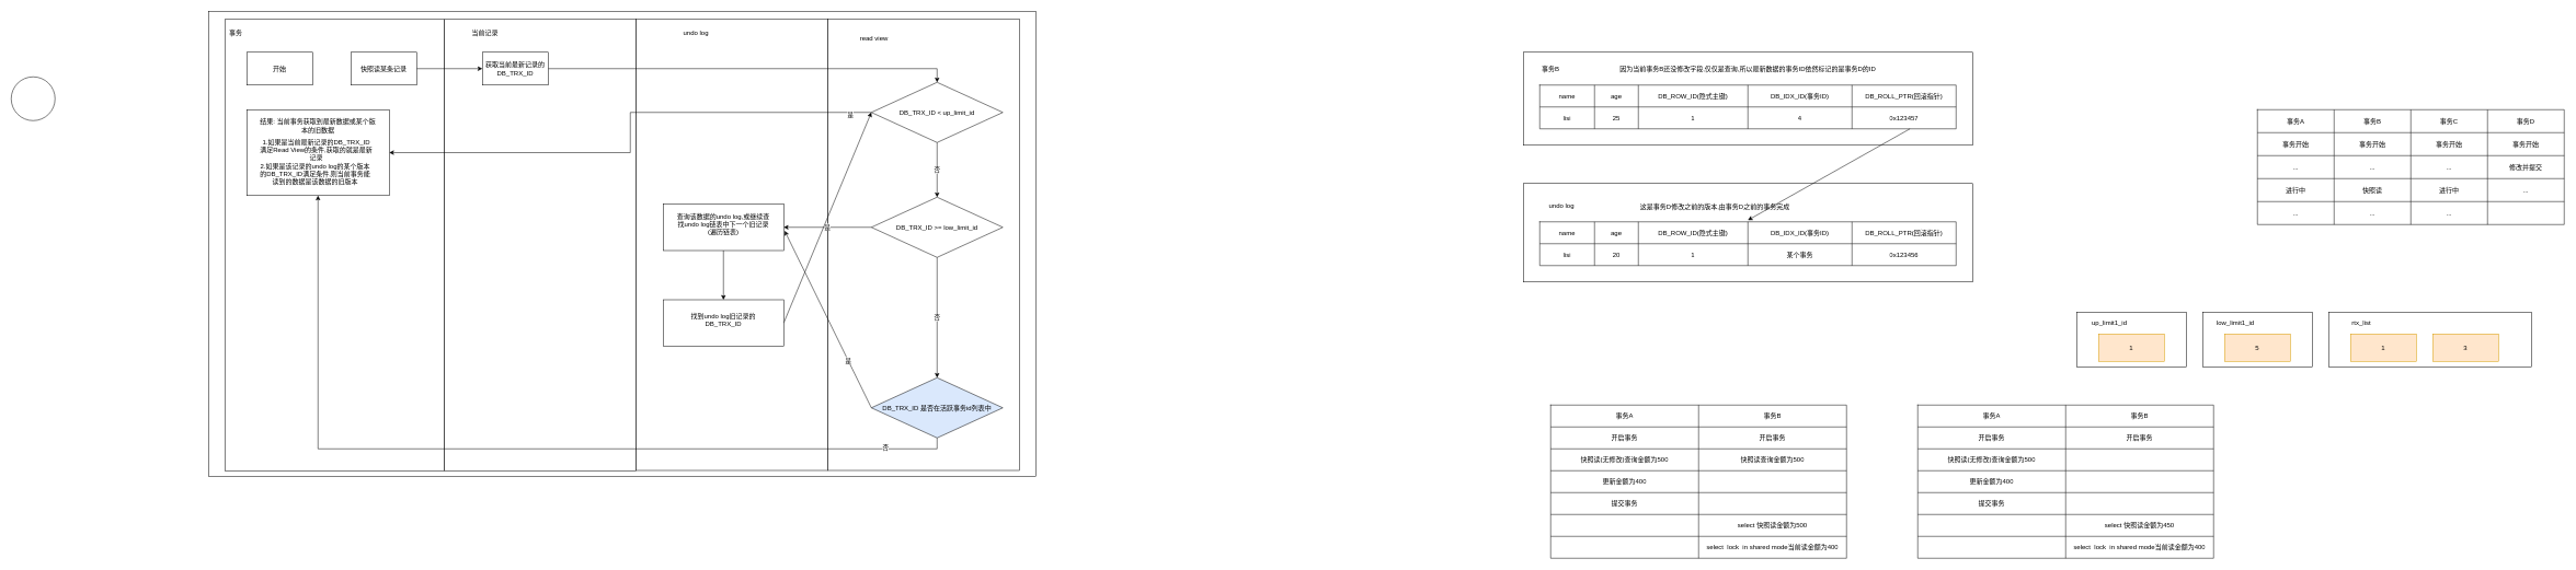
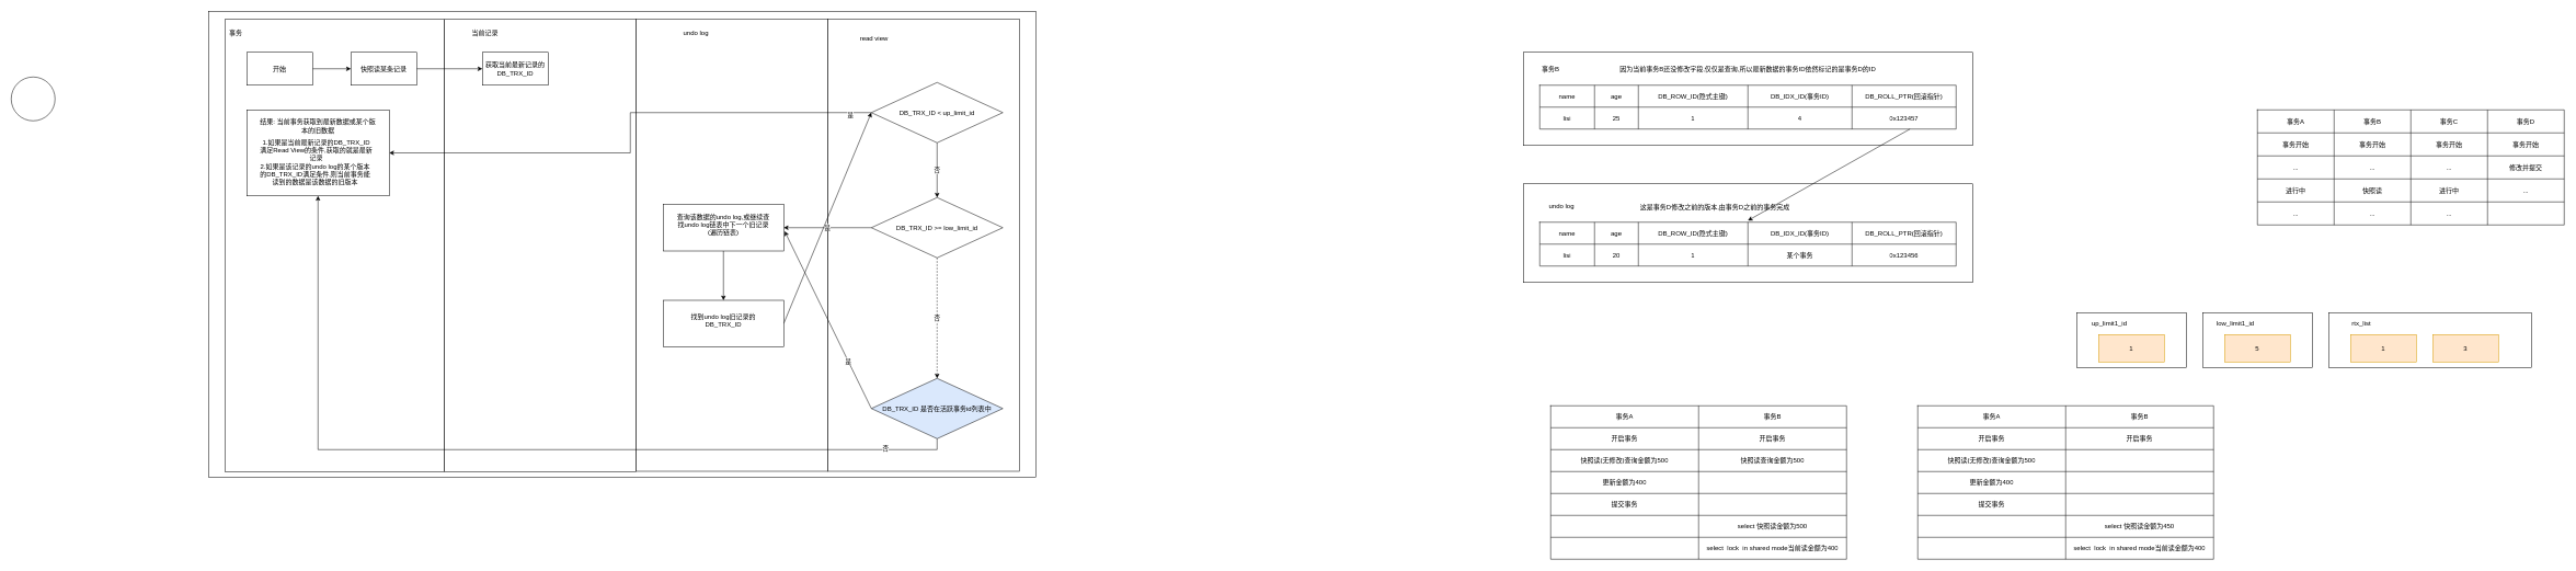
+ <mxCell id="76" value="" style="edgeStyle=orthogonalEdgeStyle;rounded=0;orthogonalLoop=1;jettySize=auto;html=1;" parent="1" source="77" target="79" edge="1"><mxGeometry relative="1" as="geometry" /></mxCell>
- <mxCell id="80" style="edgeStyle=orthogonalEdgeStyle;rounded=0;orthogonalLoop=1;jettySize=auto;html=1;exitX=1;exitY=0.5;exitDx=0;exitDy=0;entryX=0.5;entryY=0;entryDx=0;entryDy=0;" parent="1" source="81" target="93" edge="1"><mxGeometry relative="1" as="geometry" /></mxCell>
- <mxCell id="87" value="否" style="edgeStyle=orthogonalEdgeStyle;rounded=0;orthogonalLoop=1;jettySize=auto;html=1;exitX=0.5;exitY=1;exitDx=0;exitDy=0;entryX=0.5;entryY=0;entryDx=0;entryDy=0;" parent="1" source="89" target="86" edge="1"><mxGeometry relative="1" as="geometry" /></mxCell>
+ <mxCell id="87" value="否" style="edgeStyle=orthogonalEdgeStyle;rounded=0;orthogonalLoop=1;jettySize=auto;html=1;exitX=0.5;exitY=1;exitDx=0;exitDy=0;entryX=0.5;entryY=0;entryDx=0;entryDy=0;dashed=1;" parent="1" source="89" target="86" edge="1"><mxGeometry relative="1" as="geometry" /></mxCell>
